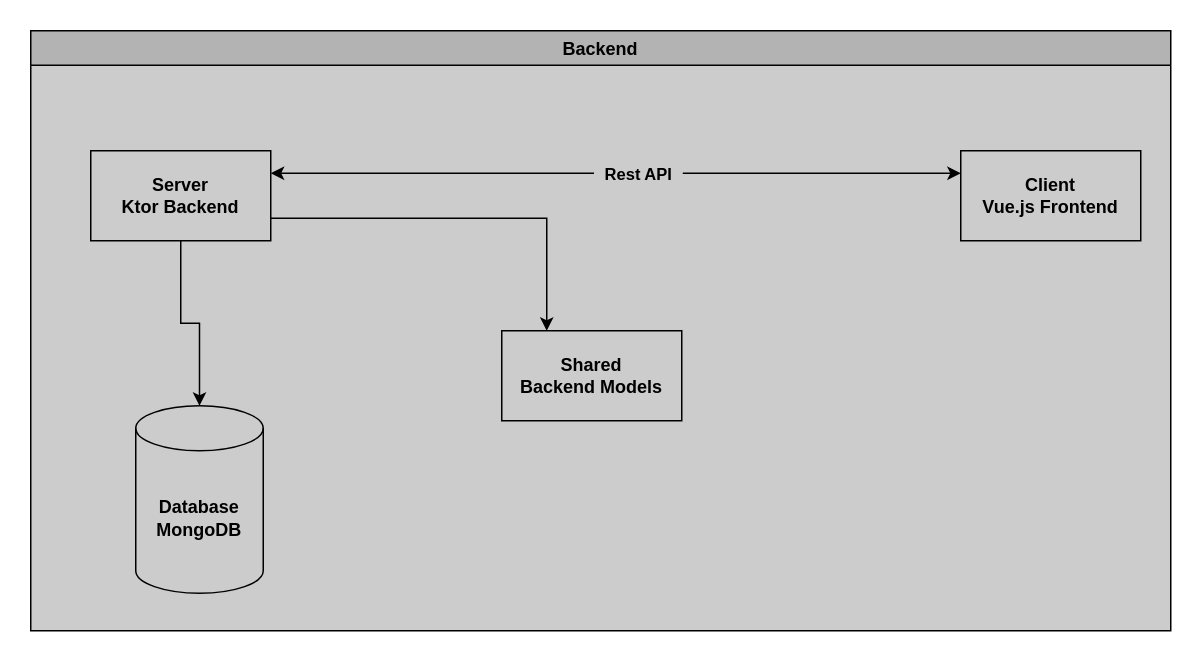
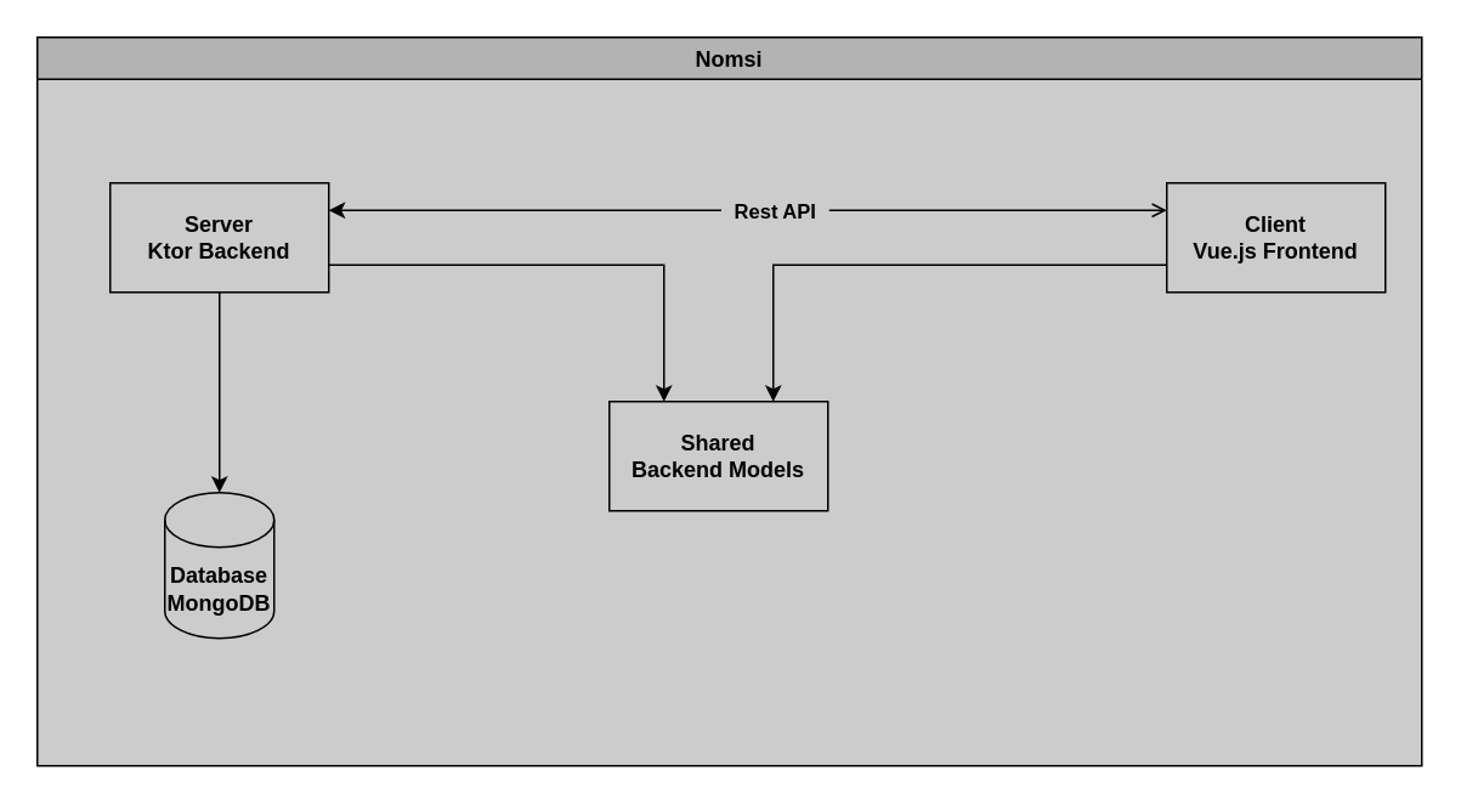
- <mxCell id="2" value="Backend" style="swimlane;fillColor=#B3B3B3;fontColor=#000000;labelBackgroundColor=none;swimlaneFillColor=#CCCCCC;" vertex="1" parent="1"><mxGeometry x="20" y="20" width="760" height="400" as="geometry" /></mxCell>
+ <mxCell id="2" value="Nomsi" style="swimlane;fillColor=#B3B3B3;fontColor=#000000;labelBackgroundColor=none;swimlaneFillColor=#CCCCCC;" vertex="1" parent="1"><mxGeometry x="20" y="20" width="760" height="400" as="geometry" /></mxCell>
- <mxCell id="10" value="" style="endArrow=classic;html=1;rounded=0;entryX=0;entryY=0.25;entryDx=0;entryDy=0;exitX=1;exitY=0.25;exitDx=0;exitDy=0;startArrow=classic;startFill=1;fontColor=#000000;labelBackgroundColor=none;" edge="1" parent="2" source="5" target="7"><mxGeometry relative="1" as="geometry"><mxPoint x="350" y="90" as="sourcePoint" /><mxPoint x="450" y="90" as="targetPoint" /><Array as="points" /></mxGeometry></mxCell>
+ <mxCell id="10" value="" style="endArrow=open;html=1;rounded=0;entryX=0;entryY=0.25;entryDx=0;entryDy=0;exitX=1;exitY=0.25;exitDx=0;exitDy=0;startArrow=classic;startFill=1;fontColor=#000000;labelBackgroundColor=none;" edge="1" parent="2" source="5" target="7"><mxGeometry relative="1" as="geometry"><mxPoint x="350" y="90" as="sourcePoint" /><mxPoint x="450" y="90" as="targetPoint" /><Array as="points" /></mxGeometry></mxCell>
+ <mxCell id="6" style="edgeStyle=orthogonalEdgeStyle;rounded=0;orthogonalLoop=1;jettySize=auto;html=1;exitX=0;exitY=0.75;exitDx=0;exitDy=0;entryX=0.75;entryY=0;entryDx=0;entryDy=0;fontColor=#000000;labelBackgroundColor=none;" edge="1" parent="2" source="7" target="8"><mxGeometry relative="1" as="geometry" /></mxCell>
- <mxCell id="9" value="&lt;b&gt;Database&lt;br&gt;MongoDB&lt;/b&gt;" style="shape=cylinder3;whiteSpace=wrap;html=1;boundedLbl=1;backgroundOutline=1;size=15;fillColor=none;fontColor=#000000;labelBackgroundColor=none;" vertex="1" parent="2"><mxGeometry x="70" y="250" width="85" height="125" as="geometry" /></mxCell>
+ <mxCell id="9" value="&lt;b&gt;Database&lt;br&gt;MongoDB&lt;/b&gt;" style="shape=cylinder3;whiteSpace=wrap;html=1;boundedLbl=1;backgroundOutline=1;size=15;fillColor=none;fontColor=#000000;labelBackgroundColor=none;" vertex="1" parent="2"><mxGeometry x="70" y="250" width="60" height="80" as="geometry" /></mxCell>
